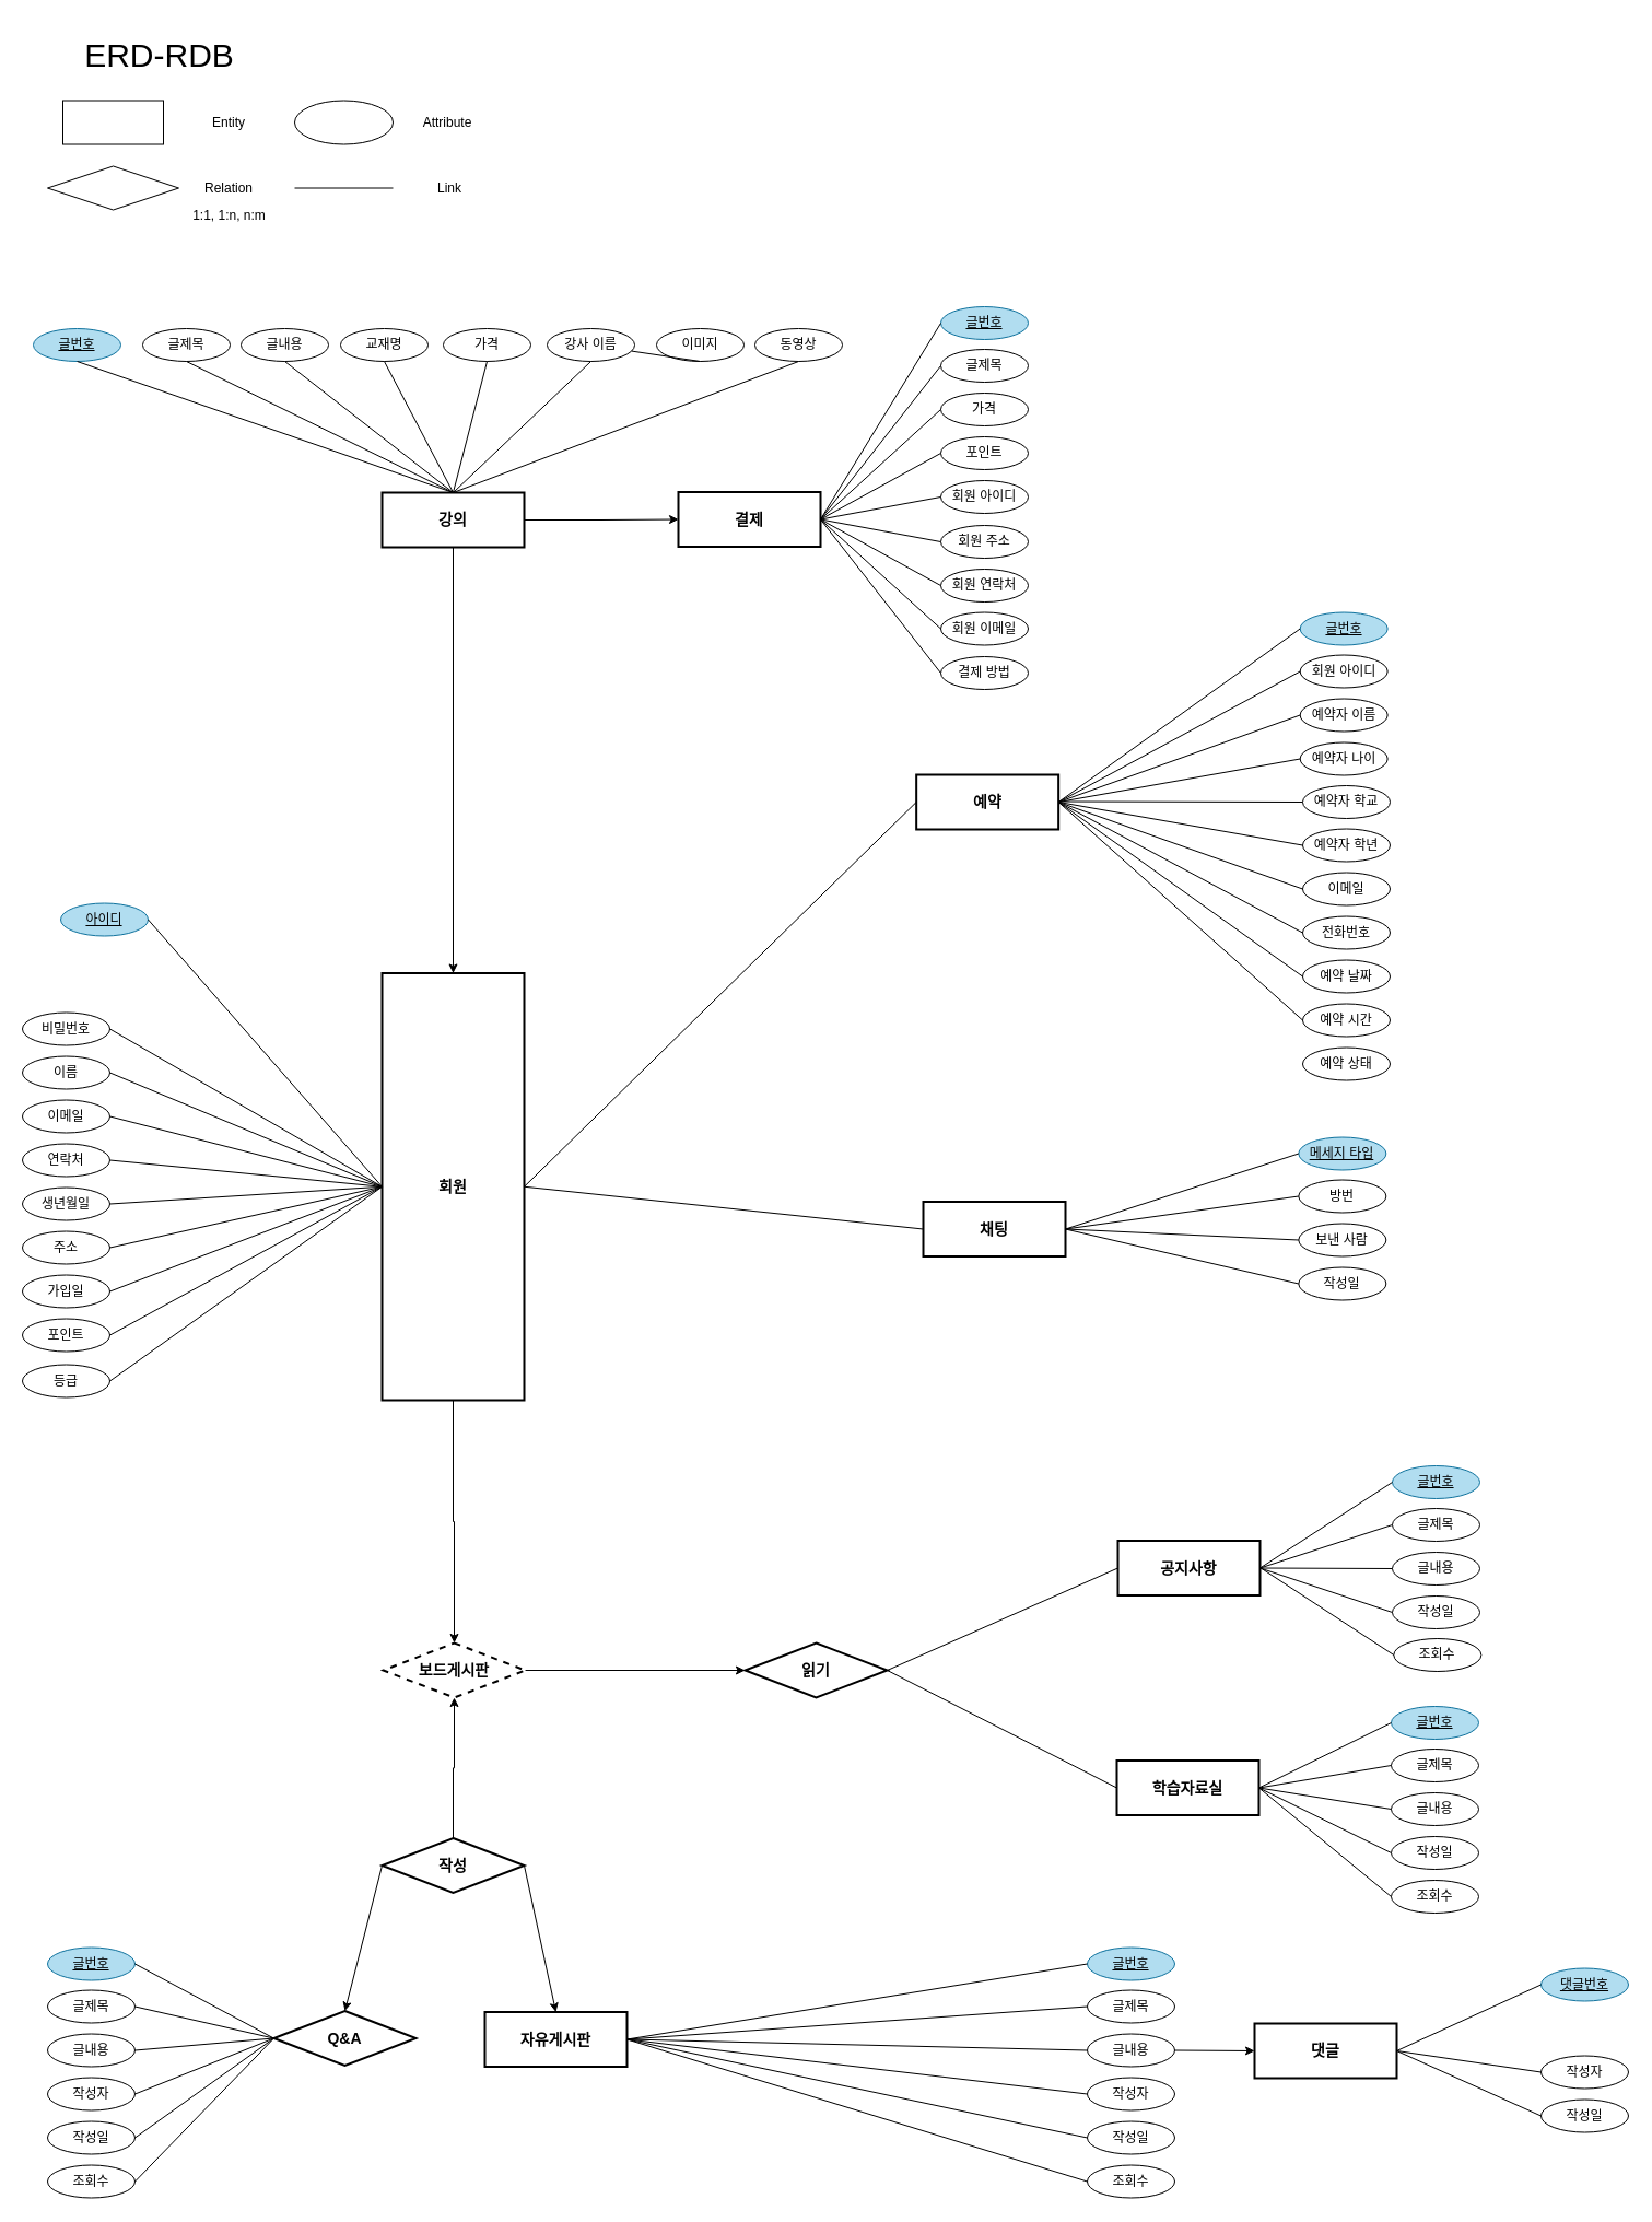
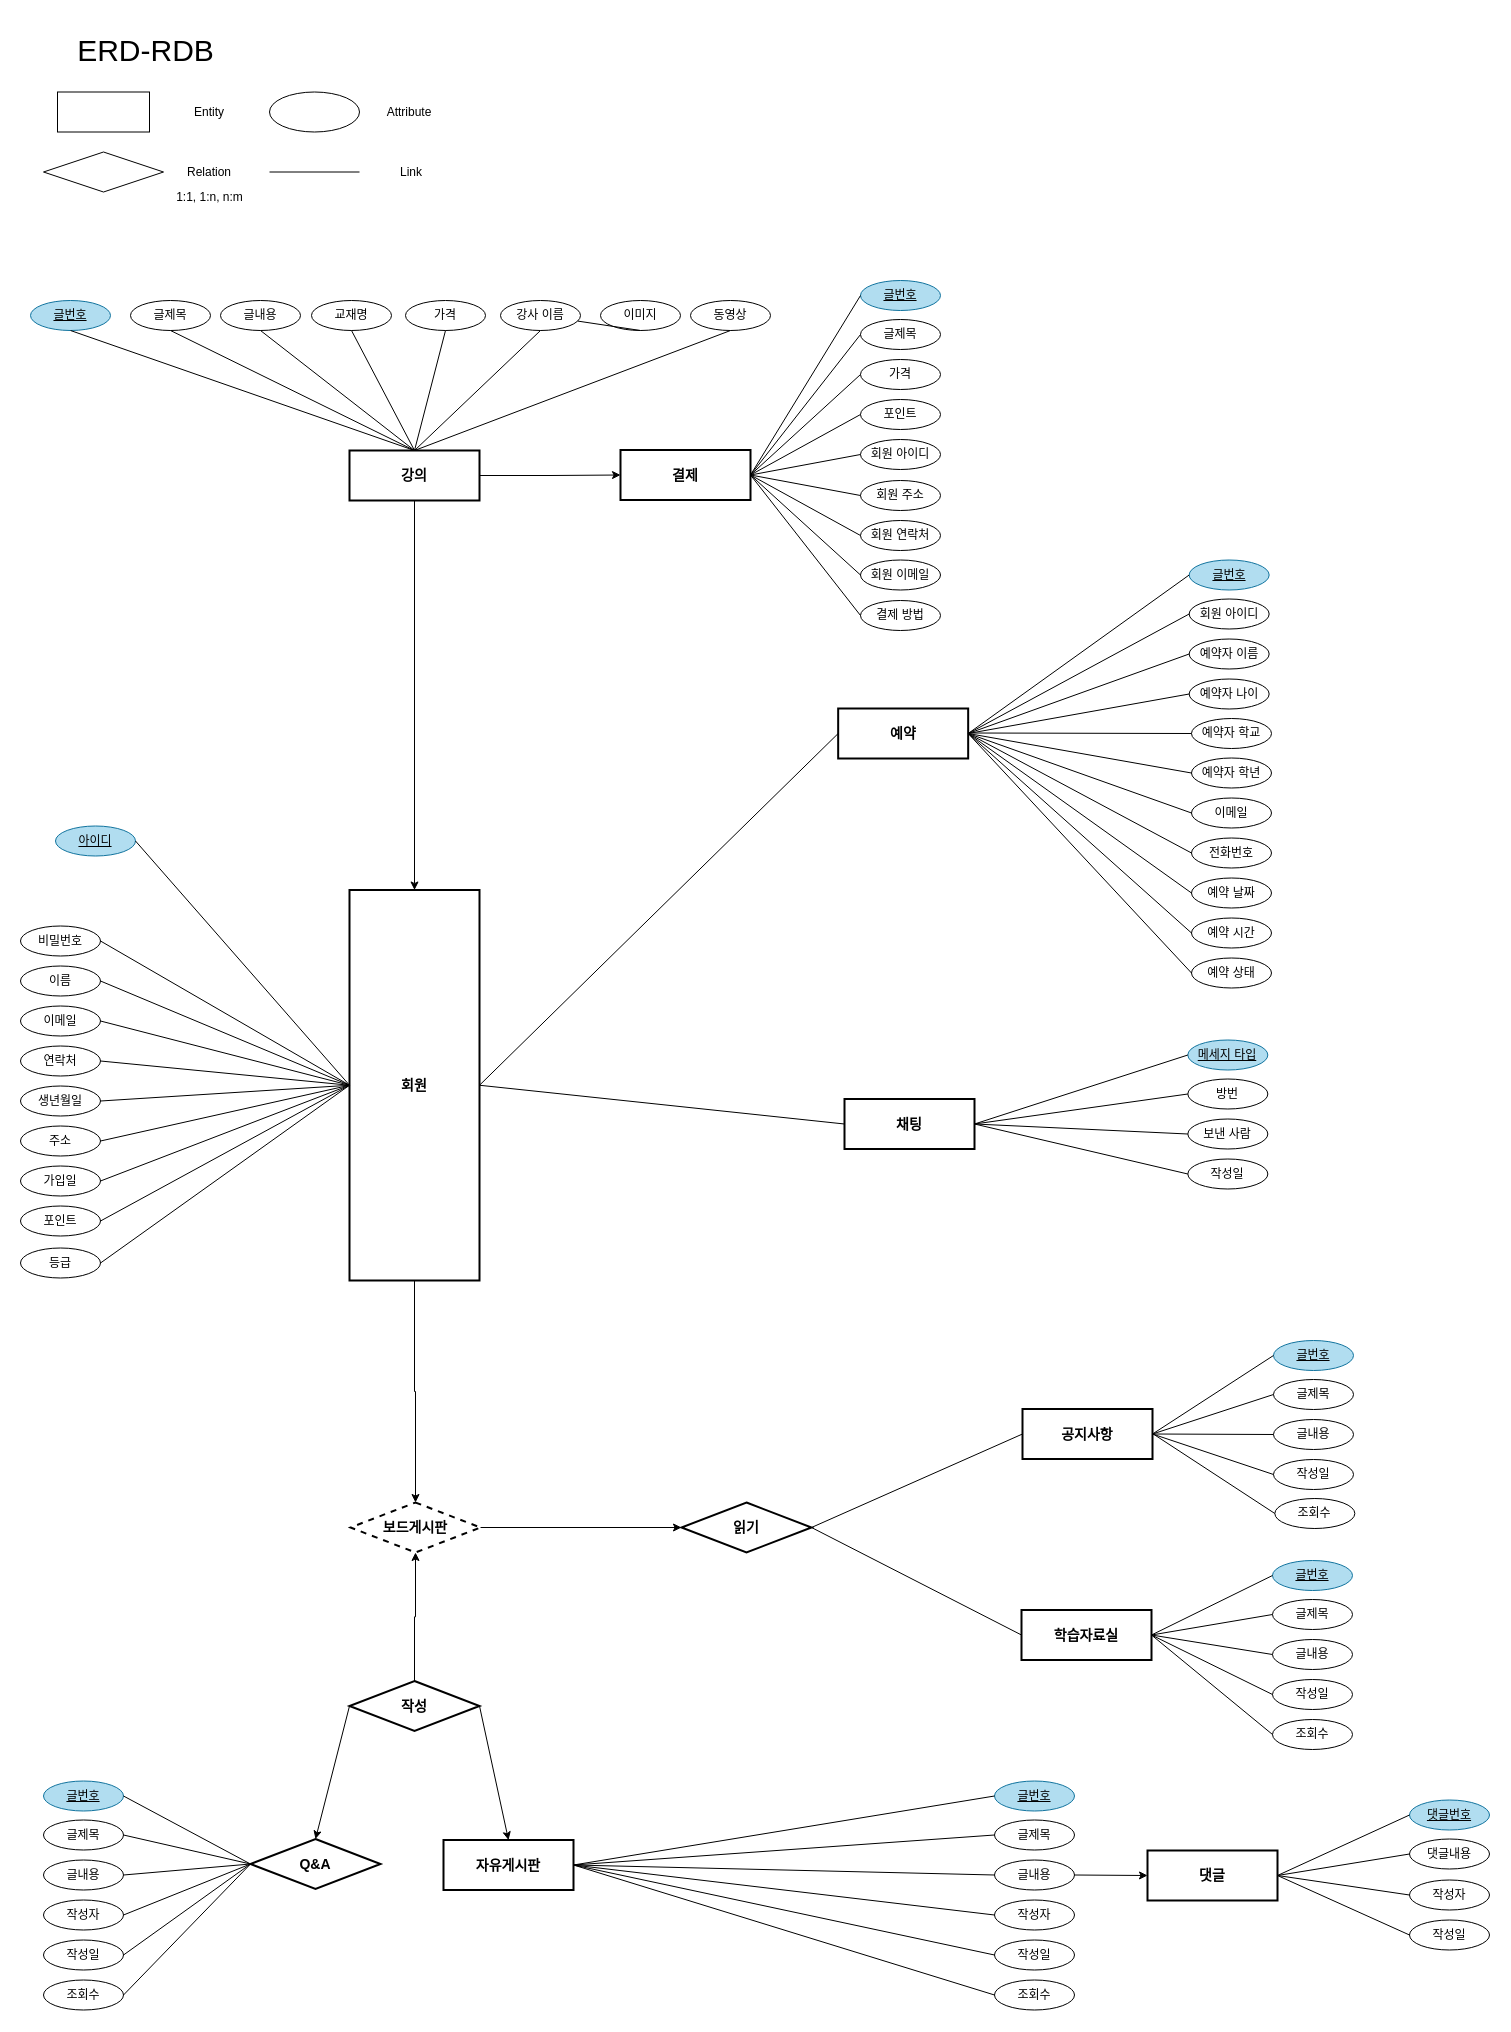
+ <mxCell id="175" value="" style="endArrow=none;html=1;rounded=0;exitX=0;exitY=0.5;exitDx=0;exitDy=0;entryX=1;entryY=0.5;entryDx=0;entryDy=0;" edge="1" parent="1" source="174" target="142"><mxGeometry width="50" height="50" relative="1" as="geometry"><mxPoint x="1130" y="907" as="sourcePoint" /><mxPoint x="998.67" y="832.5" as="targetPoint" /></mxGeometry></mxCell>
+ <mxCell id="87" value="댓글내용" style="ellipse;whiteSpace=wrap;html=1;" vertex="1" parent="1"><mxGeometry x="1409" y="1838.5" width="80" height="30" as="geometry" /></mxCell>
+ <mxCell id="91" value="" style="endArrow=none;html=1;rounded=0;exitX=0;exitY=0.5;exitDx=0;exitDy=0;entryX=1;entryY=0.5;entryDx=0;entryDy=0;" edge="1" parent="1" source="87" target="85"><mxGeometry width="50" height="50" relative="1" as="geometry"><mxPoint x="1530.5" y="2055.5" as="sourcePoint" /><mxPoint x="1277" y="1914" as="targetPoint" /></mxGeometry></mxCell>
